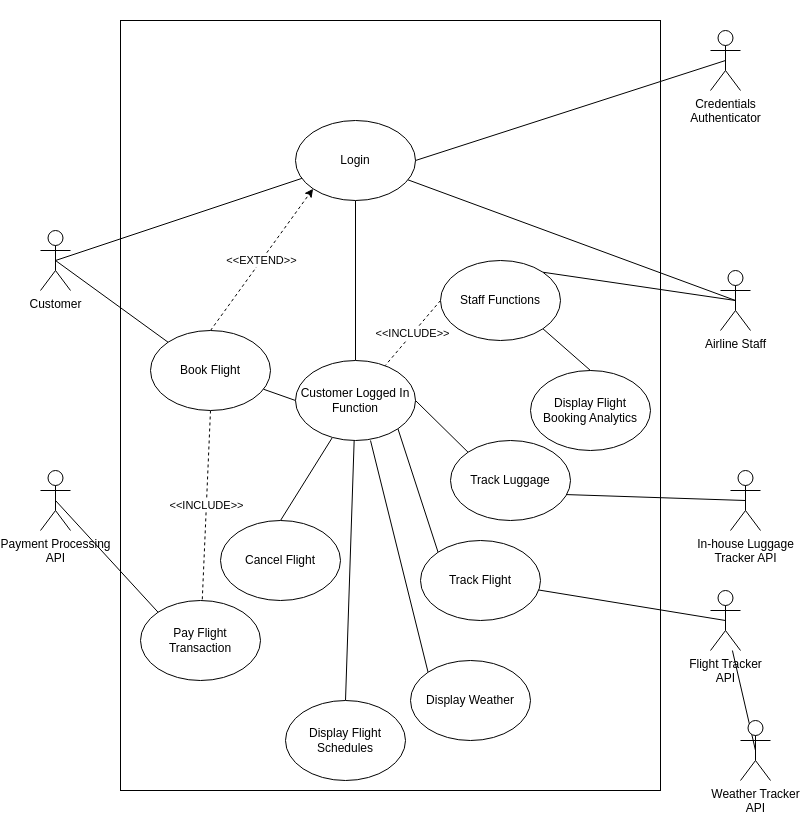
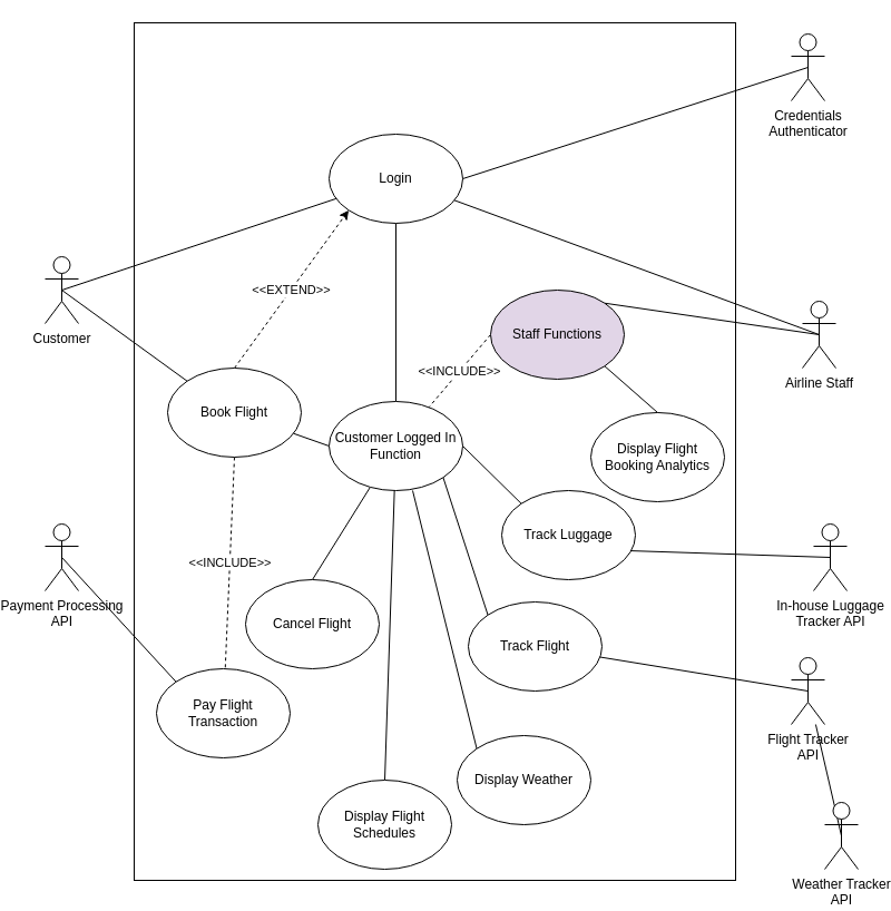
- <mxCell id="34" value="Staff Functions" style="ellipse;whiteSpace=wrap;html=1;" parent="1" vertex="1"><mxGeometry x="420" y="260" width="120" height="80" as="geometry" /></mxCell>
+ <mxCell id="34" value="Staff Functions" style="ellipse;whiteSpace=wrap;html=1;fillColor=#e1d5e7;" parent="1" vertex="1"><mxGeometry x="420" y="260" width="120" height="80" as="geometry" /></mxCell>
